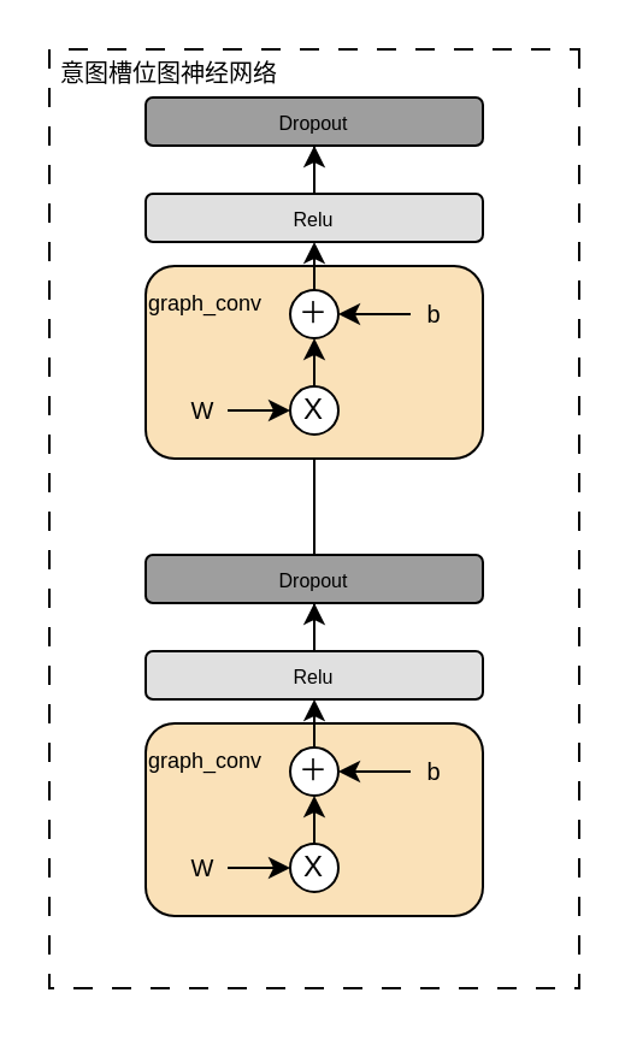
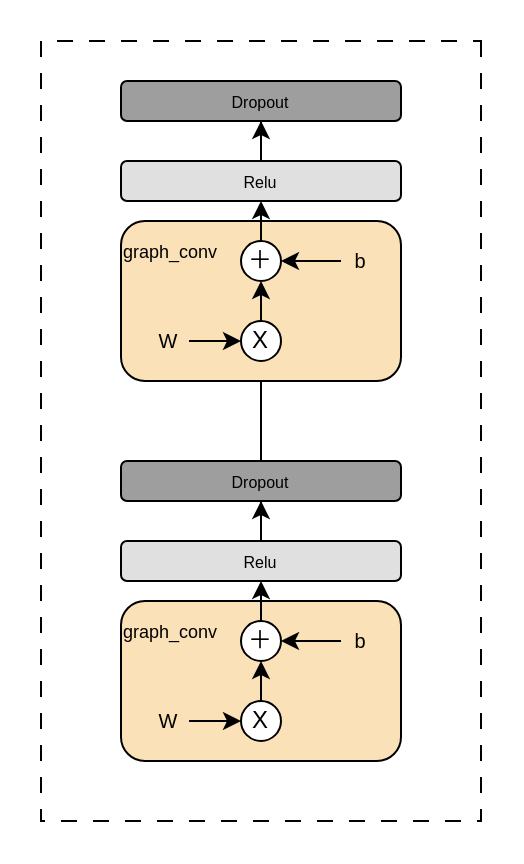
- <mxCell id="32" value="&lt;font style=&quot;font-size: 10px;&quot;&gt;意图槽位图神经网络&lt;/font&gt;" style="rounded=0;whiteSpace=wrap;html=1;strokeColor=none;fillColor=none;" vertex="1" parent="1"><mxGeometry x="20" y="20" width="100" height="20" as="geometry" /></mxCell>
